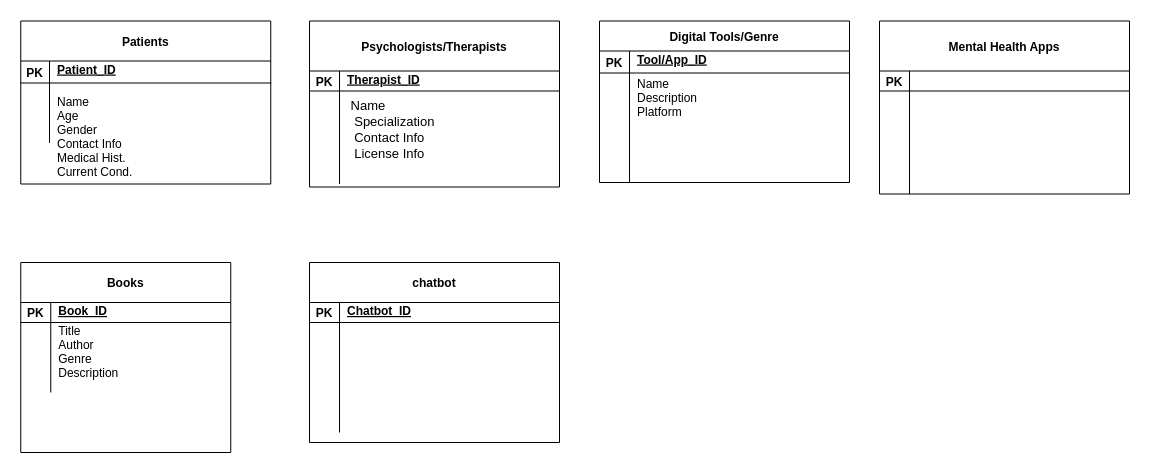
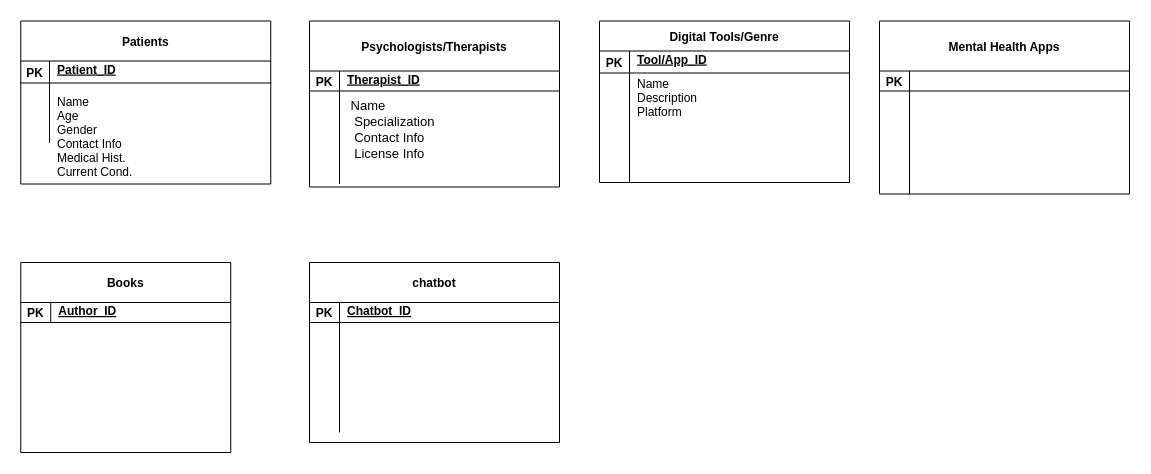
- <mxCell id="43" value="Book_ID&#10;" style="shape=partialRectangle;overflow=hidden;connectable=0;fillColor=none;top=0;left=0;bottom=0;right=0;align=left;spacingLeft=6;fontStyle=5;" parent="41" vertex="1"><mxGeometry x="30" width="180" height="20" as="geometry"><mxRectangle width="180" height="20" as="alternateBounds" /></mxGeometry></mxCell>
+ <mxCell id="43" value="Author_ID&#10;" style="shape=partialRectangle;overflow=hidden;connectable=0;fillColor=none;top=0;left=0;bottom=0;right=0;align=left;spacingLeft=6;fontStyle=5;" parent="41" vertex="1"><mxGeometry x="30" width="180" height="20" as="geometry"><mxRectangle width="180" height="20" as="alternateBounds" /></mxGeometry></mxCell>
- <mxCell id="46" value="Title&#10;Author&#10;Genre&#10;Description&#10;" style="shape=partialRectangle;overflow=hidden;connectable=0;fillColor=none;top=0;left=0;bottom=0;right=0;align=left;spacingLeft=6;" parent="44" vertex="1"><mxGeometry x="30" width="180" height="70" as="geometry"><mxRectangle width="180" height="70" as="alternateBounds" /></mxGeometry></mxCell>
